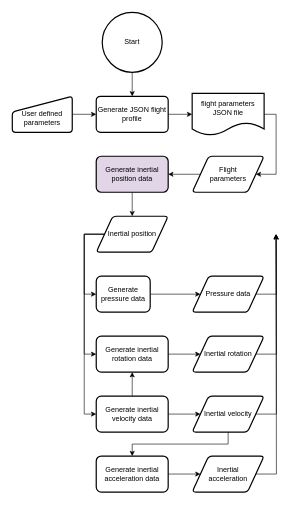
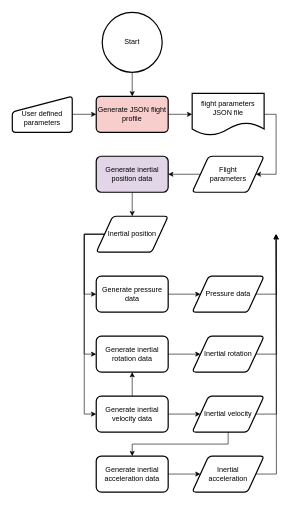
- <mxCell id="7" value="Generate JSON flight profile" style="rounded=1;whiteSpace=wrap;html=1;absoluteArcSize=1;arcSize=14;strokeWidth=2;" parent="1" vertex="1"><mxGeometry x="160" y="160" width="120" height="60" as="geometry" /></mxCell>
+ <mxCell id="7" value="Generate JSON flight profile" style="rounded=1;whiteSpace=wrap;html=1;absoluteArcSize=1;arcSize=14;strokeWidth=2;fillColor=#f8cecc;" parent="1" vertex="1"><mxGeometry x="160" y="160" width="120" height="60" as="geometry" /></mxCell>
- <mxCell id="13" value="Generate pressure data" style="rounded=1;whiteSpace=wrap;html=1;strokeWidth=2;arcSize=14;" parent="1" vertex="1"><mxGeometry x="160" y="460" width="90" height="60" as="geometry" /></mxCell>
+ <mxCell id="13" value="Generate pressure data" style="rounded=1;whiteSpace=wrap;html=1;strokeWidth=2;arcSize=14;" parent="1" vertex="1"><mxGeometry x="160" y="460" width="120" height="60" as="geometry" /></mxCell>
